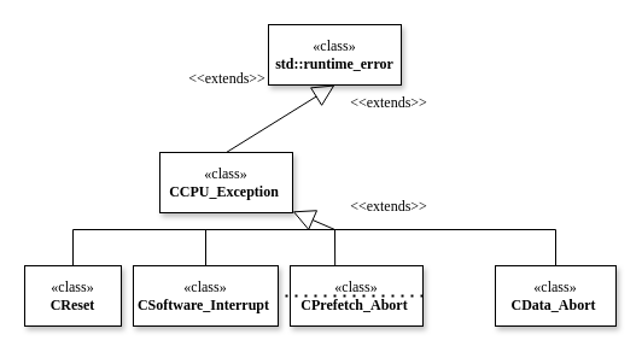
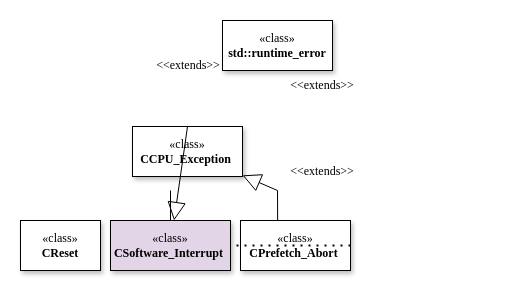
- <mxCell id="4" value="" style="endArrow=block;endSize=16;endFill=0;html=1;rounded=0;entryX=0.5;entryY=1;entryDx=0;entryDy=0;exitX=0.5;exitY=0;exitDx=0;exitDy=0;" edge="1" parent="1" source="3" target="2"><mxGeometry width="160" relative="1" as="geometry"><mxPoint x="287" y="30" as="sourcePoint" /><mxPoint x="287" y="-10" as="targetPoint" /></mxGeometry></mxCell>
+ <mxCell id="4" value="" style="endArrow=block;endSize=16;endFill=0;html=1;rounded=0;exitX=0.5;exitY=0;exitDx=0;exitDy=0;" edge="1" parent="1" source="3" target="6"><mxGeometry width="160" relative="1" as="geometry"><mxPoint x="287" y="30" as="sourcePoint" /><mxPoint x="287" y="-10" as="targetPoint" /></mxGeometry></mxCell>
- <mxCell id="9" value="" style="endArrow=none;html=1;rounded=0;exitX=0.5;exitY=0;exitDx=0;exitDy=0;entryX=0.5;entryY=0;entryDx=0;entryDy=0;" edge="1" parent="1" source="5" target="8"><mxGeometry width="50" height="50" relative="1" as="geometry"><mxPoint x="40" y="220" as="sourcePoint" /><mxPoint x="90" y="170" as="targetPoint" /><Array as="points"><mxPoint x="60" y="190" /><mxPoint x="460" y="190" /></Array></mxGeometry></mxCell>
- <mxCell id="6" value="«class»&lt;br&gt;&lt;b&gt;CSoftware_Interrupt&amp;nbsp;&lt;/b&gt;" style="html=1;whiteSpace=wrap;fontFamily=Computer Modern;shadow=1;" vertex="1" parent="1"><mxGeometry x="110" y="220" width="120" height="50" as="geometry" /></mxCell>
+ <mxCell id="6" value="«class»&lt;br&gt;&lt;b&gt;CSoftware_Interrupt&amp;nbsp;&lt;/b&gt;" style="html=1;whiteSpace=wrap;fontFamily=Computer Modern;shadow=1;fillColor=#e1d5e7;" vertex="1" parent="1"><mxGeometry x="110" y="220" width="120" height="50" as="geometry" /></mxCell>
- <mxCell id="8" value="«class»&lt;br&gt;&lt;b&gt;CData_Abort&amp;nbsp;&lt;/b&gt;" style="html=1;whiteSpace=wrap;fontFamily=Computer Modern;shadow=1;" vertex="1" parent="1"><mxGeometry x="410" y="220" width="100" height="50" as="geometry" /></mxCell>
